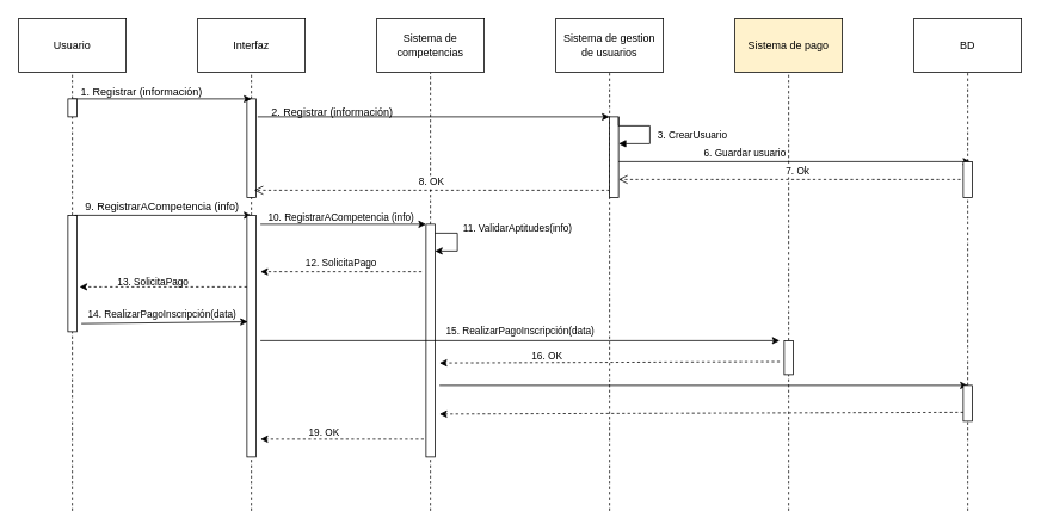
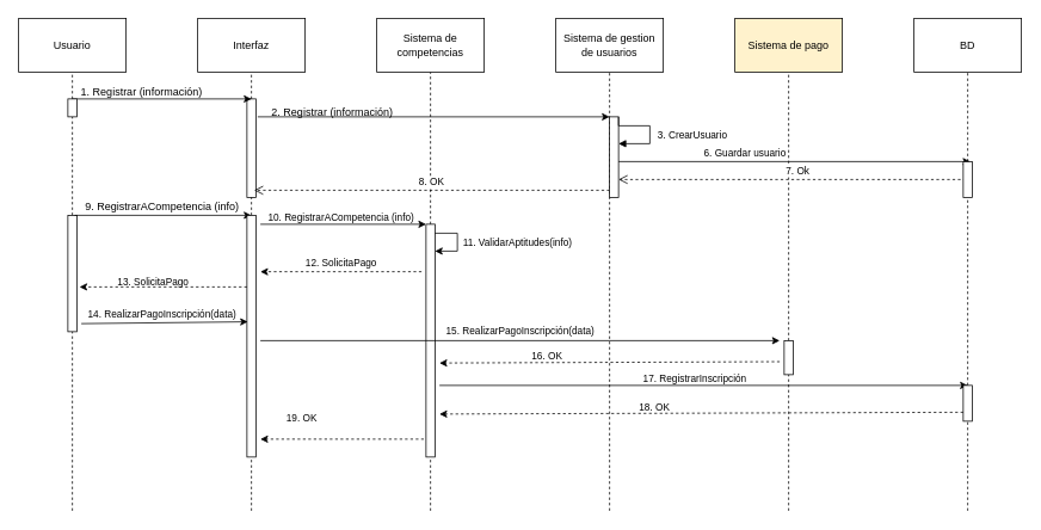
- <mxCell id="41" value="11. ValidarAptitudes(info)" style="text;html=1;align=center;verticalAlign=middle;resizable=0;points=[];autosize=1;strokeColor=none;fillColor=none;fontSize=11;" vertex="1" parent="1"><mxGeometry x="502" y="240" width="150" height="30" as="geometry" /></mxCell>
+ <mxCell id="41" value="11. ValidarAptitudes(info)" style="text;html=1;align=center;verticalAlign=middle;resizable=0;points=[];autosize=1;strokeColor=none;fillColor=none;fontSize=11;" vertex="1" parent="1"><mxGeometry x="502" y="255" width="150" height="30" as="geometry" /></mxCell>
+ <mxCell id="57" value="&lt;font style=&quot;font-size: 11px;&quot;&gt;17. RegistrarInscripción&lt;/font&gt;" style="text;html=1;align=center;verticalAlign=middle;resizable=0;points=[];autosize=1;strokeColor=none;fillColor=none;" vertex="1" parent="1"><mxGeometry x="705" y="408" width="140" height="30" as="geometry" /></mxCell>
+ <mxCell id="59" value="&lt;font style=&quot;font-size: 11px;&quot;&gt;18. OK&lt;/font&gt;" style="text;html=1;align=center;verticalAlign=middle;resizable=0;points=[];autosize=1;strokeColor=none;fillColor=none;" vertex="1" parent="1"><mxGeometry x="700" y="440" width="60" height="30" as="geometry" /></mxCell>
- <mxCell id="61" value="&lt;font style=&quot;font-size: 11px;&quot;&gt;19. OK&lt;/font&gt;" style="text;html=1;align=center;verticalAlign=middle;resizable=0;points=[];autosize=1;strokeColor=none;fillColor=none;" vertex="1" parent="1"><mxGeometry x="331" y="467" width="60" height="30" as="geometry" /></mxCell>
+ <mxCell id="61" value="&lt;font style=&quot;font-size: 11px;&quot;&gt;19. OK&lt;/font&gt;" style="text;html=1;align=center;verticalAlign=middle;resizable=0;points=[];autosize=1;strokeColor=none;fillColor=none;" vertex="1" parent="1"><mxGeometry x="306" y="452" width="60" height="30" as="geometry" /></mxCell>
